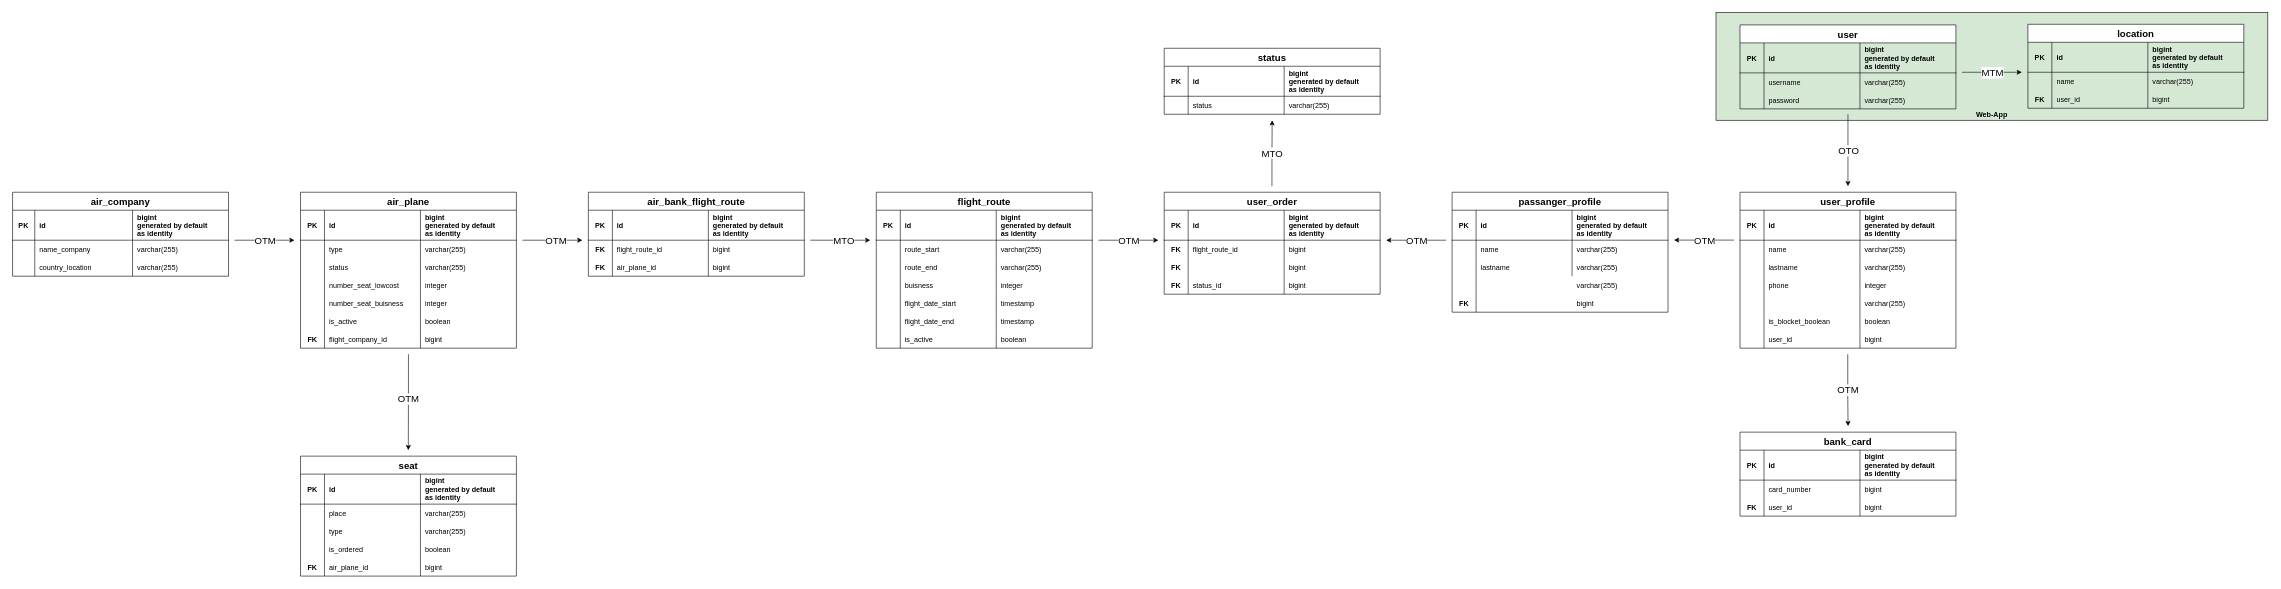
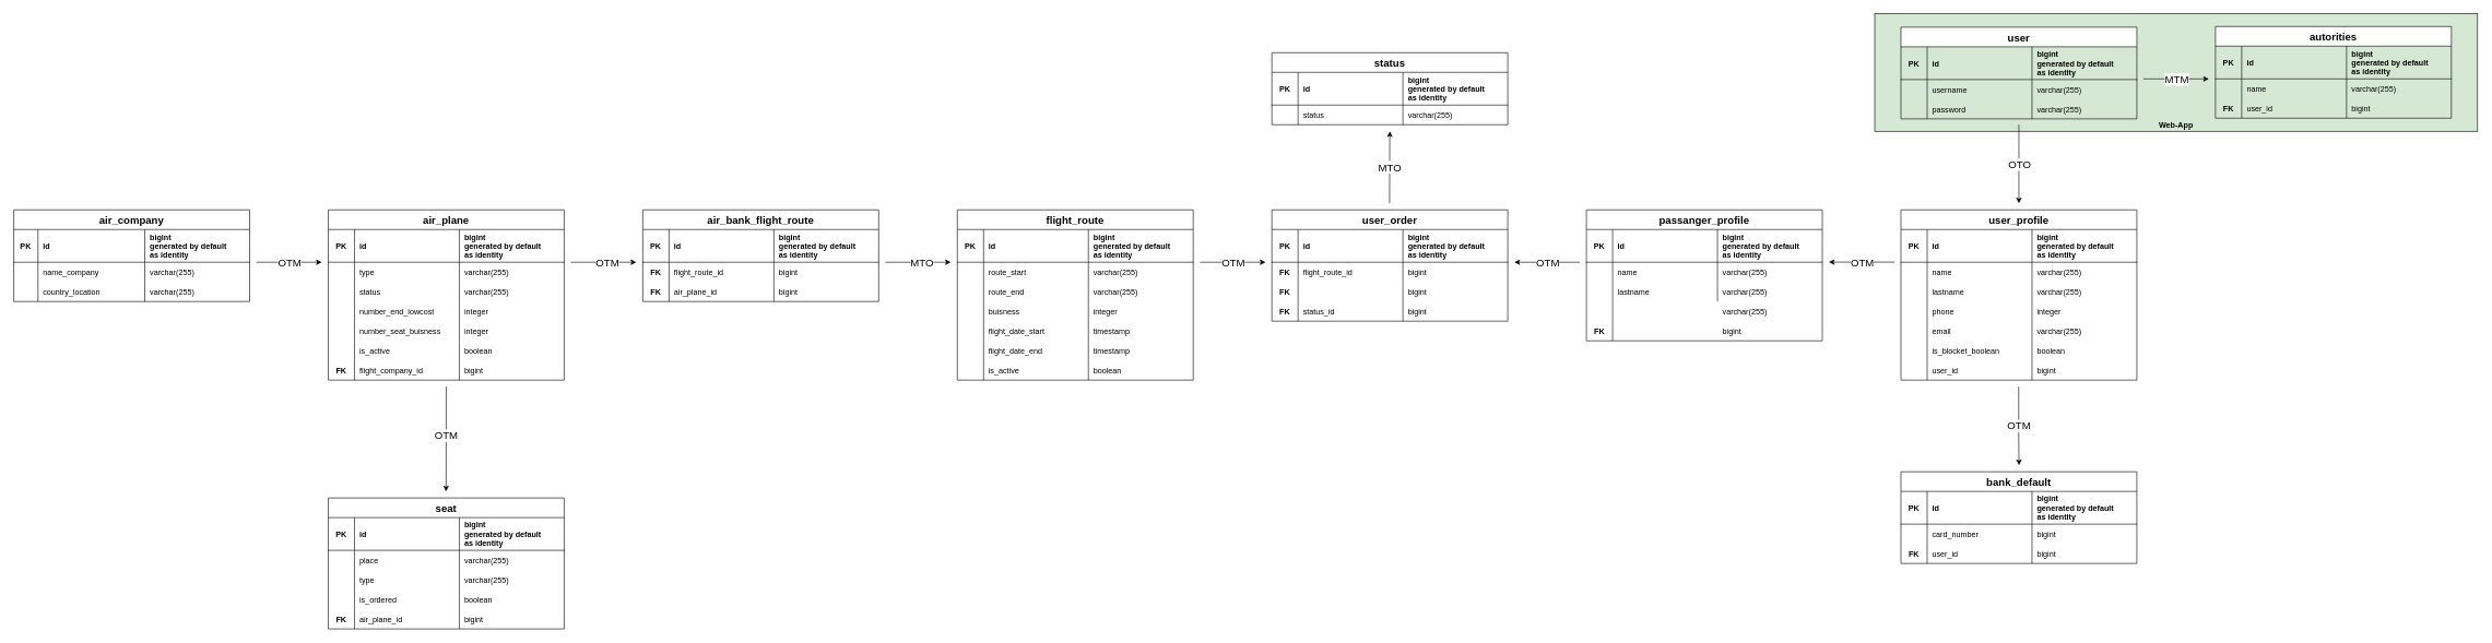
- <mxCell id="166" value="location" style="shape=table;startSize=30;container=1;collapsible=1;childLayout=tableLayout;fixedRows=1;rowLines=0;fontStyle=1;align=center;resizeLast=1;fontSize=16;spacing=2;" parent="1" vertex="1"><mxGeometry x="3380" y="40" width="360" height="140" as="geometry"><mxRectangle x="45" y="480" width="70" height="30" as="alternateBounds" /></mxGeometry></mxCell>
+ <mxCell id="166" value="autorities" style="shape=table;startSize=30;container=1;collapsible=1;childLayout=tableLayout;fixedRows=1;rowLines=0;fontStyle=1;align=center;resizeLast=1;fontSize=16;spacing=2;" parent="1" vertex="1"><mxGeometry x="3380" y="40" width="360" height="140" as="geometry"><mxRectangle x="45" y="480" width="70" height="30" as="alternateBounds" /></mxGeometry></mxCell>
- <mxCell id="75" value="number_seat_lowcost" style="shape=partialRectangle;overflow=hidden;connectable=0;fillColor=none;top=0;left=0;bottom=0;right=0;align=left;spacingLeft=6;fontStyle=0" parent="73" vertex="1"><mxGeometry x="40" width="160" height="30" as="geometry"><mxRectangle width="160" height="30" as="alternateBounds" /></mxGeometry></mxCell>
+ <mxCell id="75" value="number_end_lowcost" style="shape=partialRectangle;overflow=hidden;connectable=0;fillColor=none;top=0;left=0;bottom=0;right=0;align=left;spacingLeft=6;fontStyle=0" parent="73" vertex="1"><mxGeometry x="40" width="160" height="30" as="geometry"><mxRectangle width="160" height="30" as="alternateBounds" /></mxGeometry></mxCell>
+ <mxCell id="22" value="email " style="shape=partialRectangle;overflow=hidden;connectable=0;fillColor=none;top=0;left=0;bottom=0;right=0;align=left;spacingLeft=6;" parent="20" vertex="1"><mxGeometry x="40" width="160" height="30" as="geometry"><mxRectangle width="160" height="30" as="alternateBounds" /></mxGeometry></mxCell>
- <mxCell id="32" value="bank_card" style="shape=table;startSize=30;container=1;collapsible=1;childLayout=tableLayout;fixedRows=1;rowLines=0;fontStyle=1;align=center;resizeLast=1;fontSize=16;spacing=2;" parent="1" vertex="1"><mxGeometry x="2900" y="720" width="360" height="140" as="geometry"><mxRectangle x="45" y="480" width="70" height="30" as="alternateBounds" /></mxGeometry></mxCell>
+ <mxCell id="32" value="bank_default" style="shape=table;startSize=30;container=1;collapsible=1;childLayout=tableLayout;fixedRows=1;rowLines=0;fontStyle=1;align=center;resizeLast=1;fontSize=16;spacing=2;" parent="1" vertex="1"><mxGeometry x="2900" y="720" width="360" height="140" as="geometry"><mxRectangle x="45" y="480" width="70" height="30" as="alternateBounds" /></mxGeometry></mxCell>
